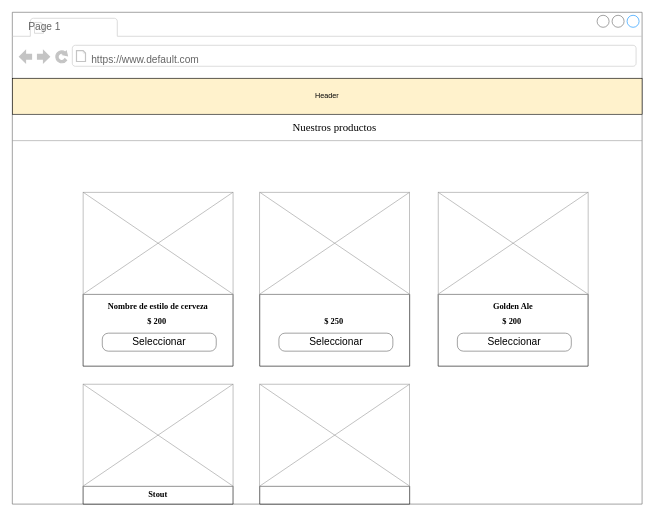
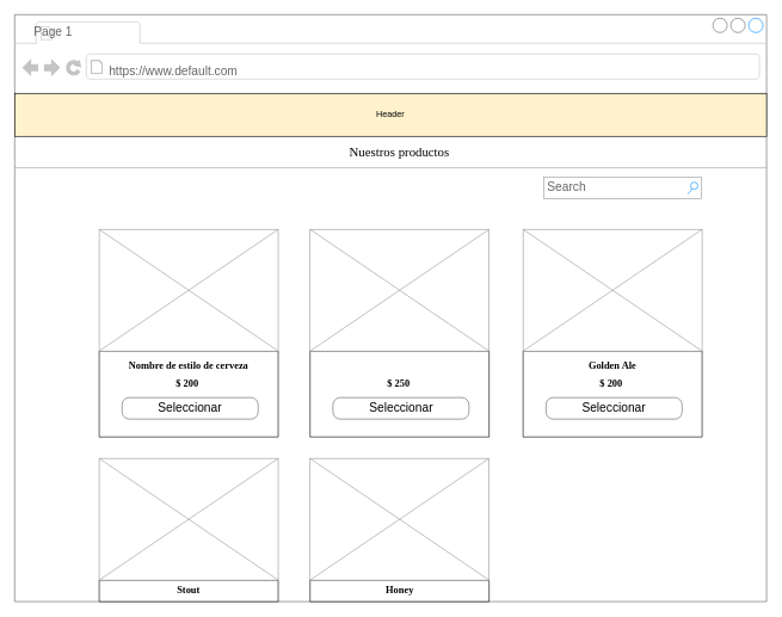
+ <mxCell id="5" value="Search" style="strokeWidth=1;shadow=0;dashed=0;align=center;html=1;shape=mxgraph.mockup.forms.searchBox;strokeColor=#999999;mainText=;strokeColor2=#008cff;fontColor=#666666;fontSize=17;align=left;spacingLeft=3;rounded=0;labelBackgroundColor=none;" parent="2" vertex="1"><mxGeometry x="739" y="227" width="220" height="30" as="geometry" /></mxCell>
+ <mxCell id="22" value="&lt;b&gt;&lt;font face=&quot;afterglow&quot; style=&quot;font-size: 14px&quot;&gt;Honey&lt;/font&gt;&lt;/b&gt;" style="text;html=1;points=[];align=center;verticalAlign=top;spacingTop=-4;fontSize=12;fontFamily=Verdana;whiteSpace=wrap;" vertex="1" parent="19"><mxGeometry x="5" y="174" width="240" height="22" as="geometry" /></mxCell>
